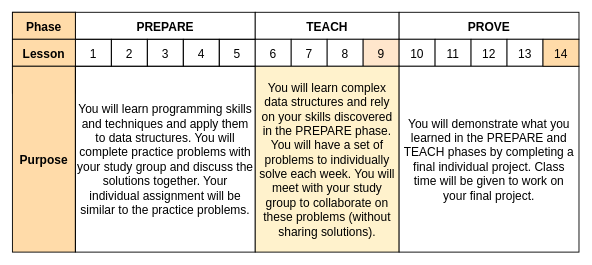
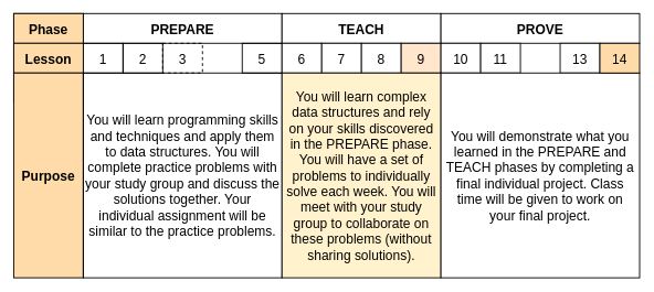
- <mxCell id="7" value="3" style="html=1;overflow=block;blockSpacing=1;whiteSpace=wrap;fontSize=20;fontColor=default;spacing=3.8;strokeOpacity=100;fillOpacity=0;fillColor=#000000;strokeWidth=1.5;" vertex="1" parent="1"><mxGeometry x="245" y="65" width="60" height="45" as="geometry" /></mxCell>
+ <mxCell id="7" value="3" style="html=1;overflow=block;blockSpacing=1;whiteSpace=wrap;fontSize=20;fontColor=default;spacing=3.8;strokeOpacity=100;fillOpacity=0;fillColor=#000000;strokeWidth=1.5;dashed=1;" vertex="1" parent="1"><mxGeometry x="245" y="65" width="60" height="45" as="geometry" /></mxCell>
- <mxCell id="8" value="4" style="html=1;overflow=block;blockSpacing=1;whiteSpace=wrap;fontSize=20;fontColor=default;spacing=3.8;strokeOpacity=100;fillOpacity=0;fillColor=#000000;strokeWidth=1.5;" vertex="1" parent="1"><mxGeometry x="305" y="65" width="60" height="45" as="geometry" /></mxCell>
- <mxCell id="16" value="12" style="html=1;overflow=block;blockSpacing=1;whiteSpace=wrap;fontSize=20;fontColor=default;spacing=3.8;strokeOpacity=100;strokeWidth=1.5;" vertex="1" parent="1"><mxGeometry x="785" y="65" width="60" height="45" as="geometry" /></mxCell>
